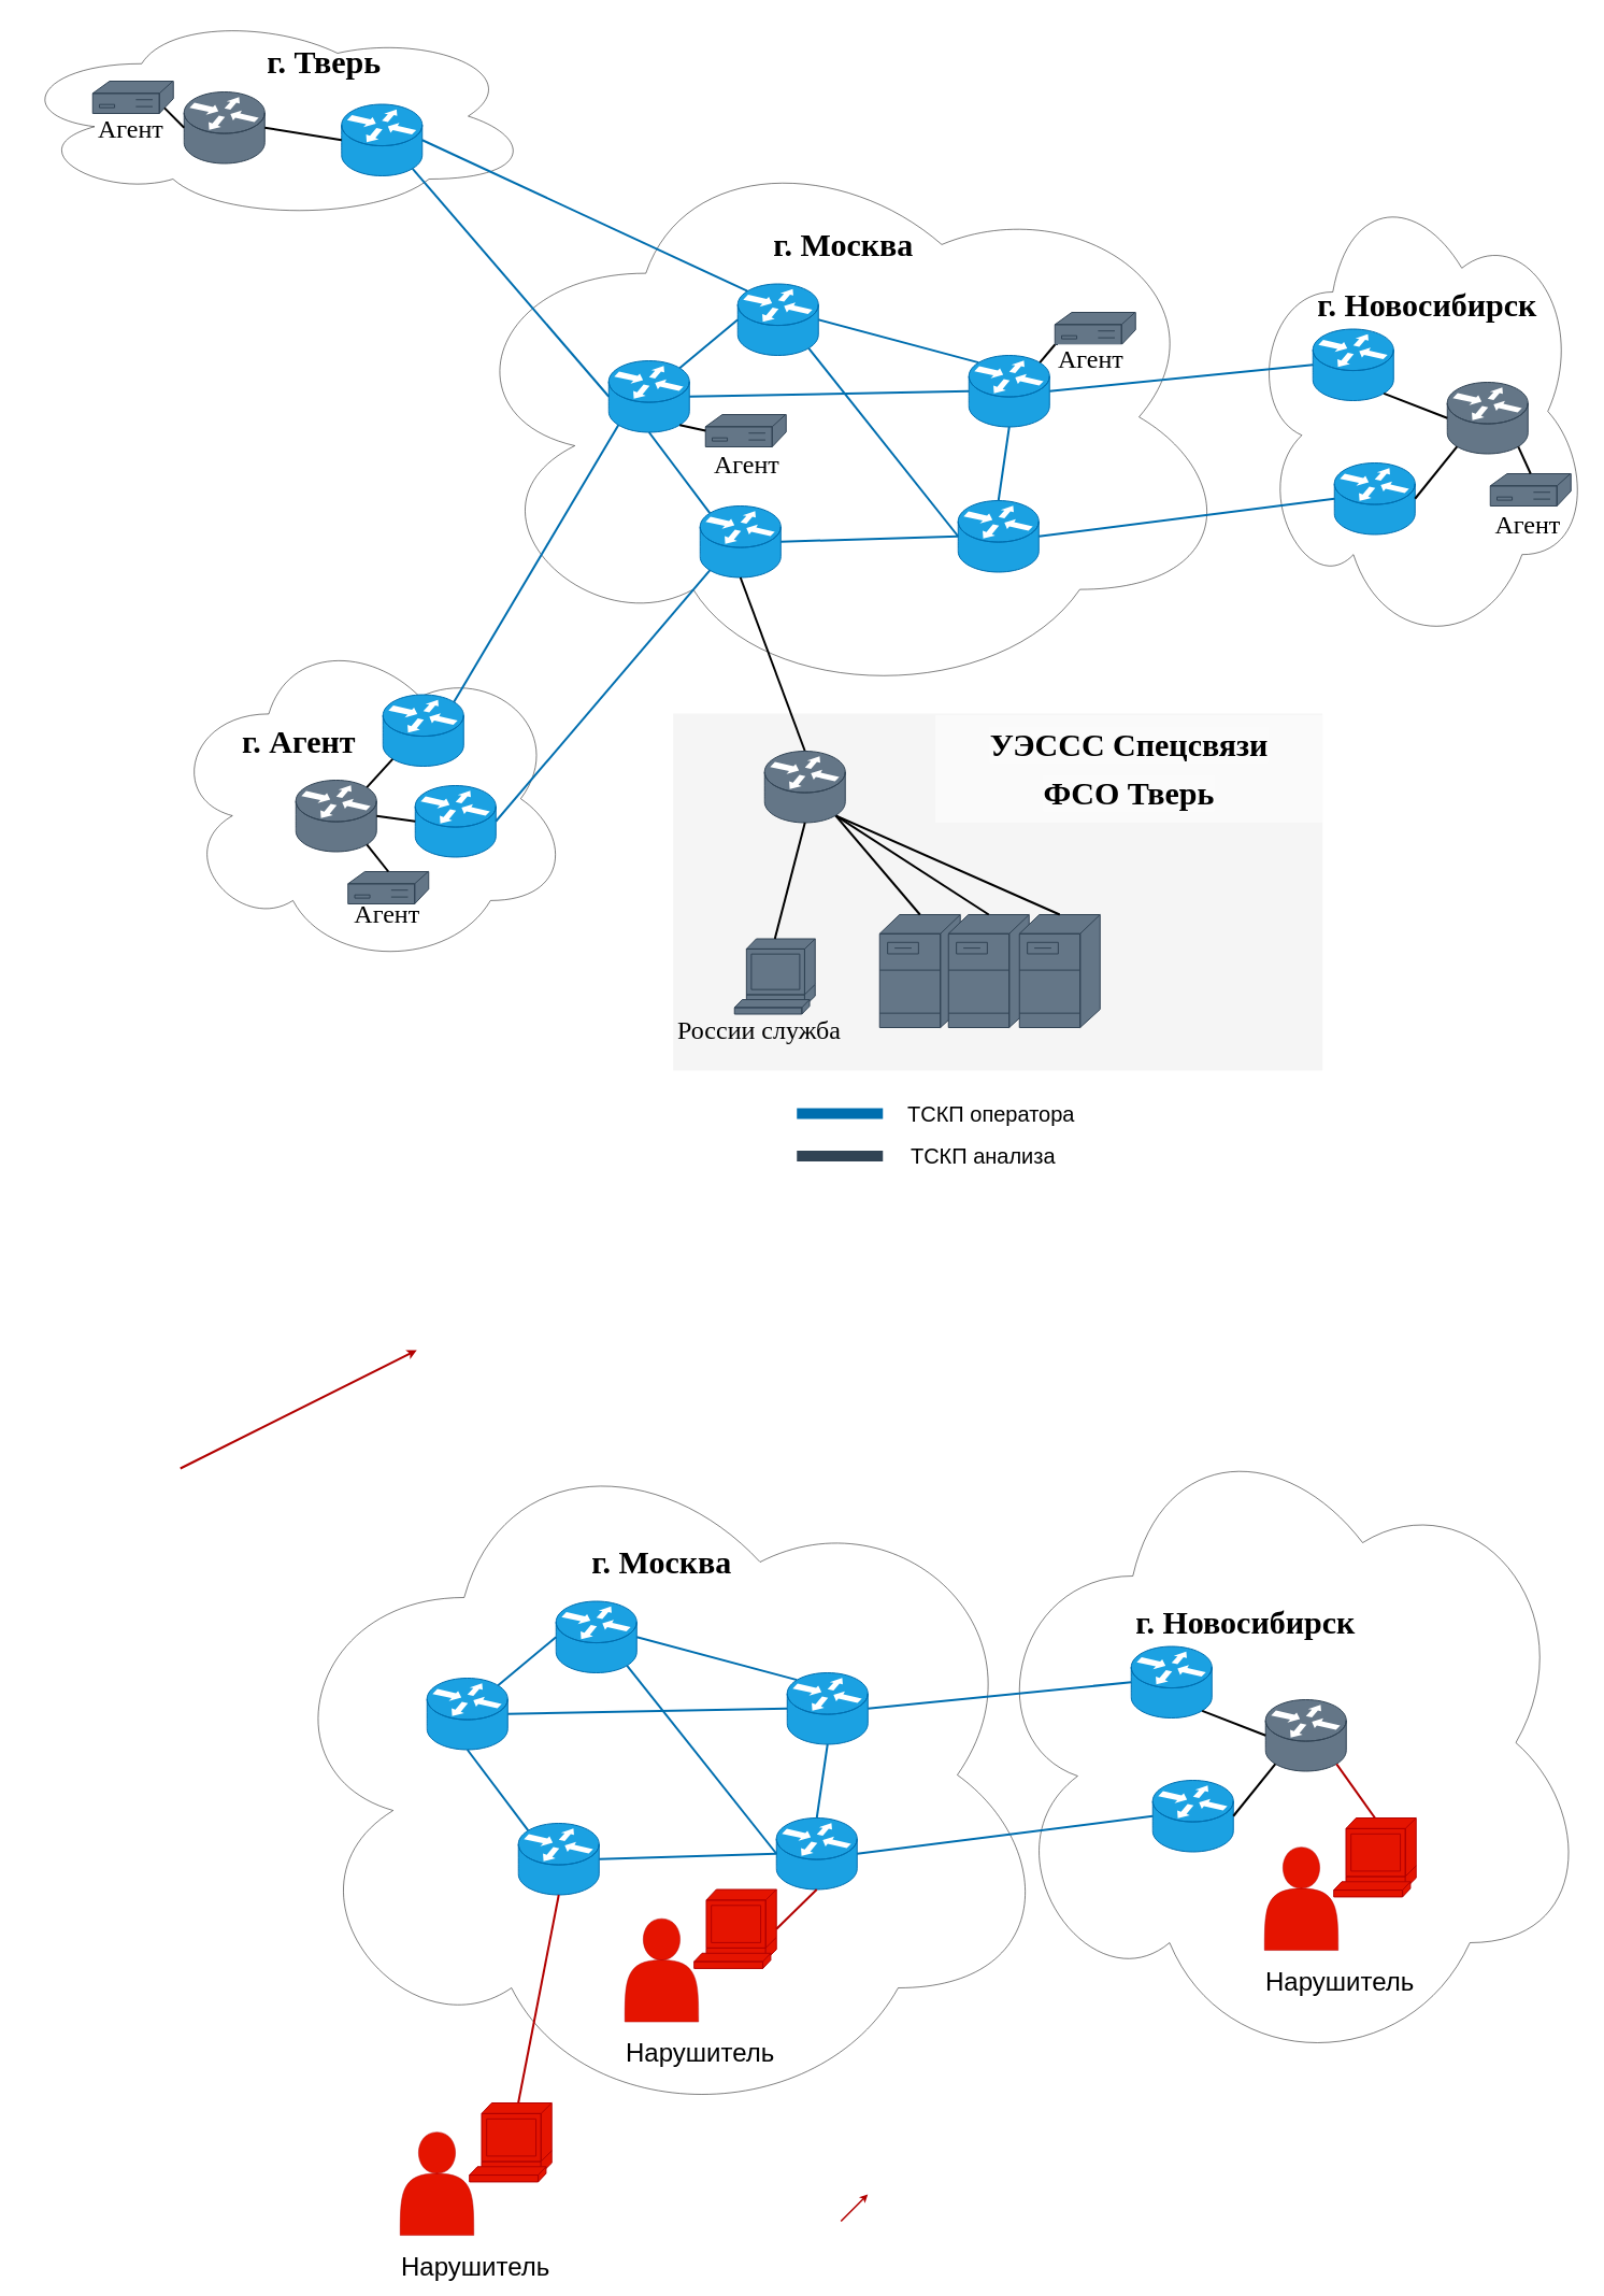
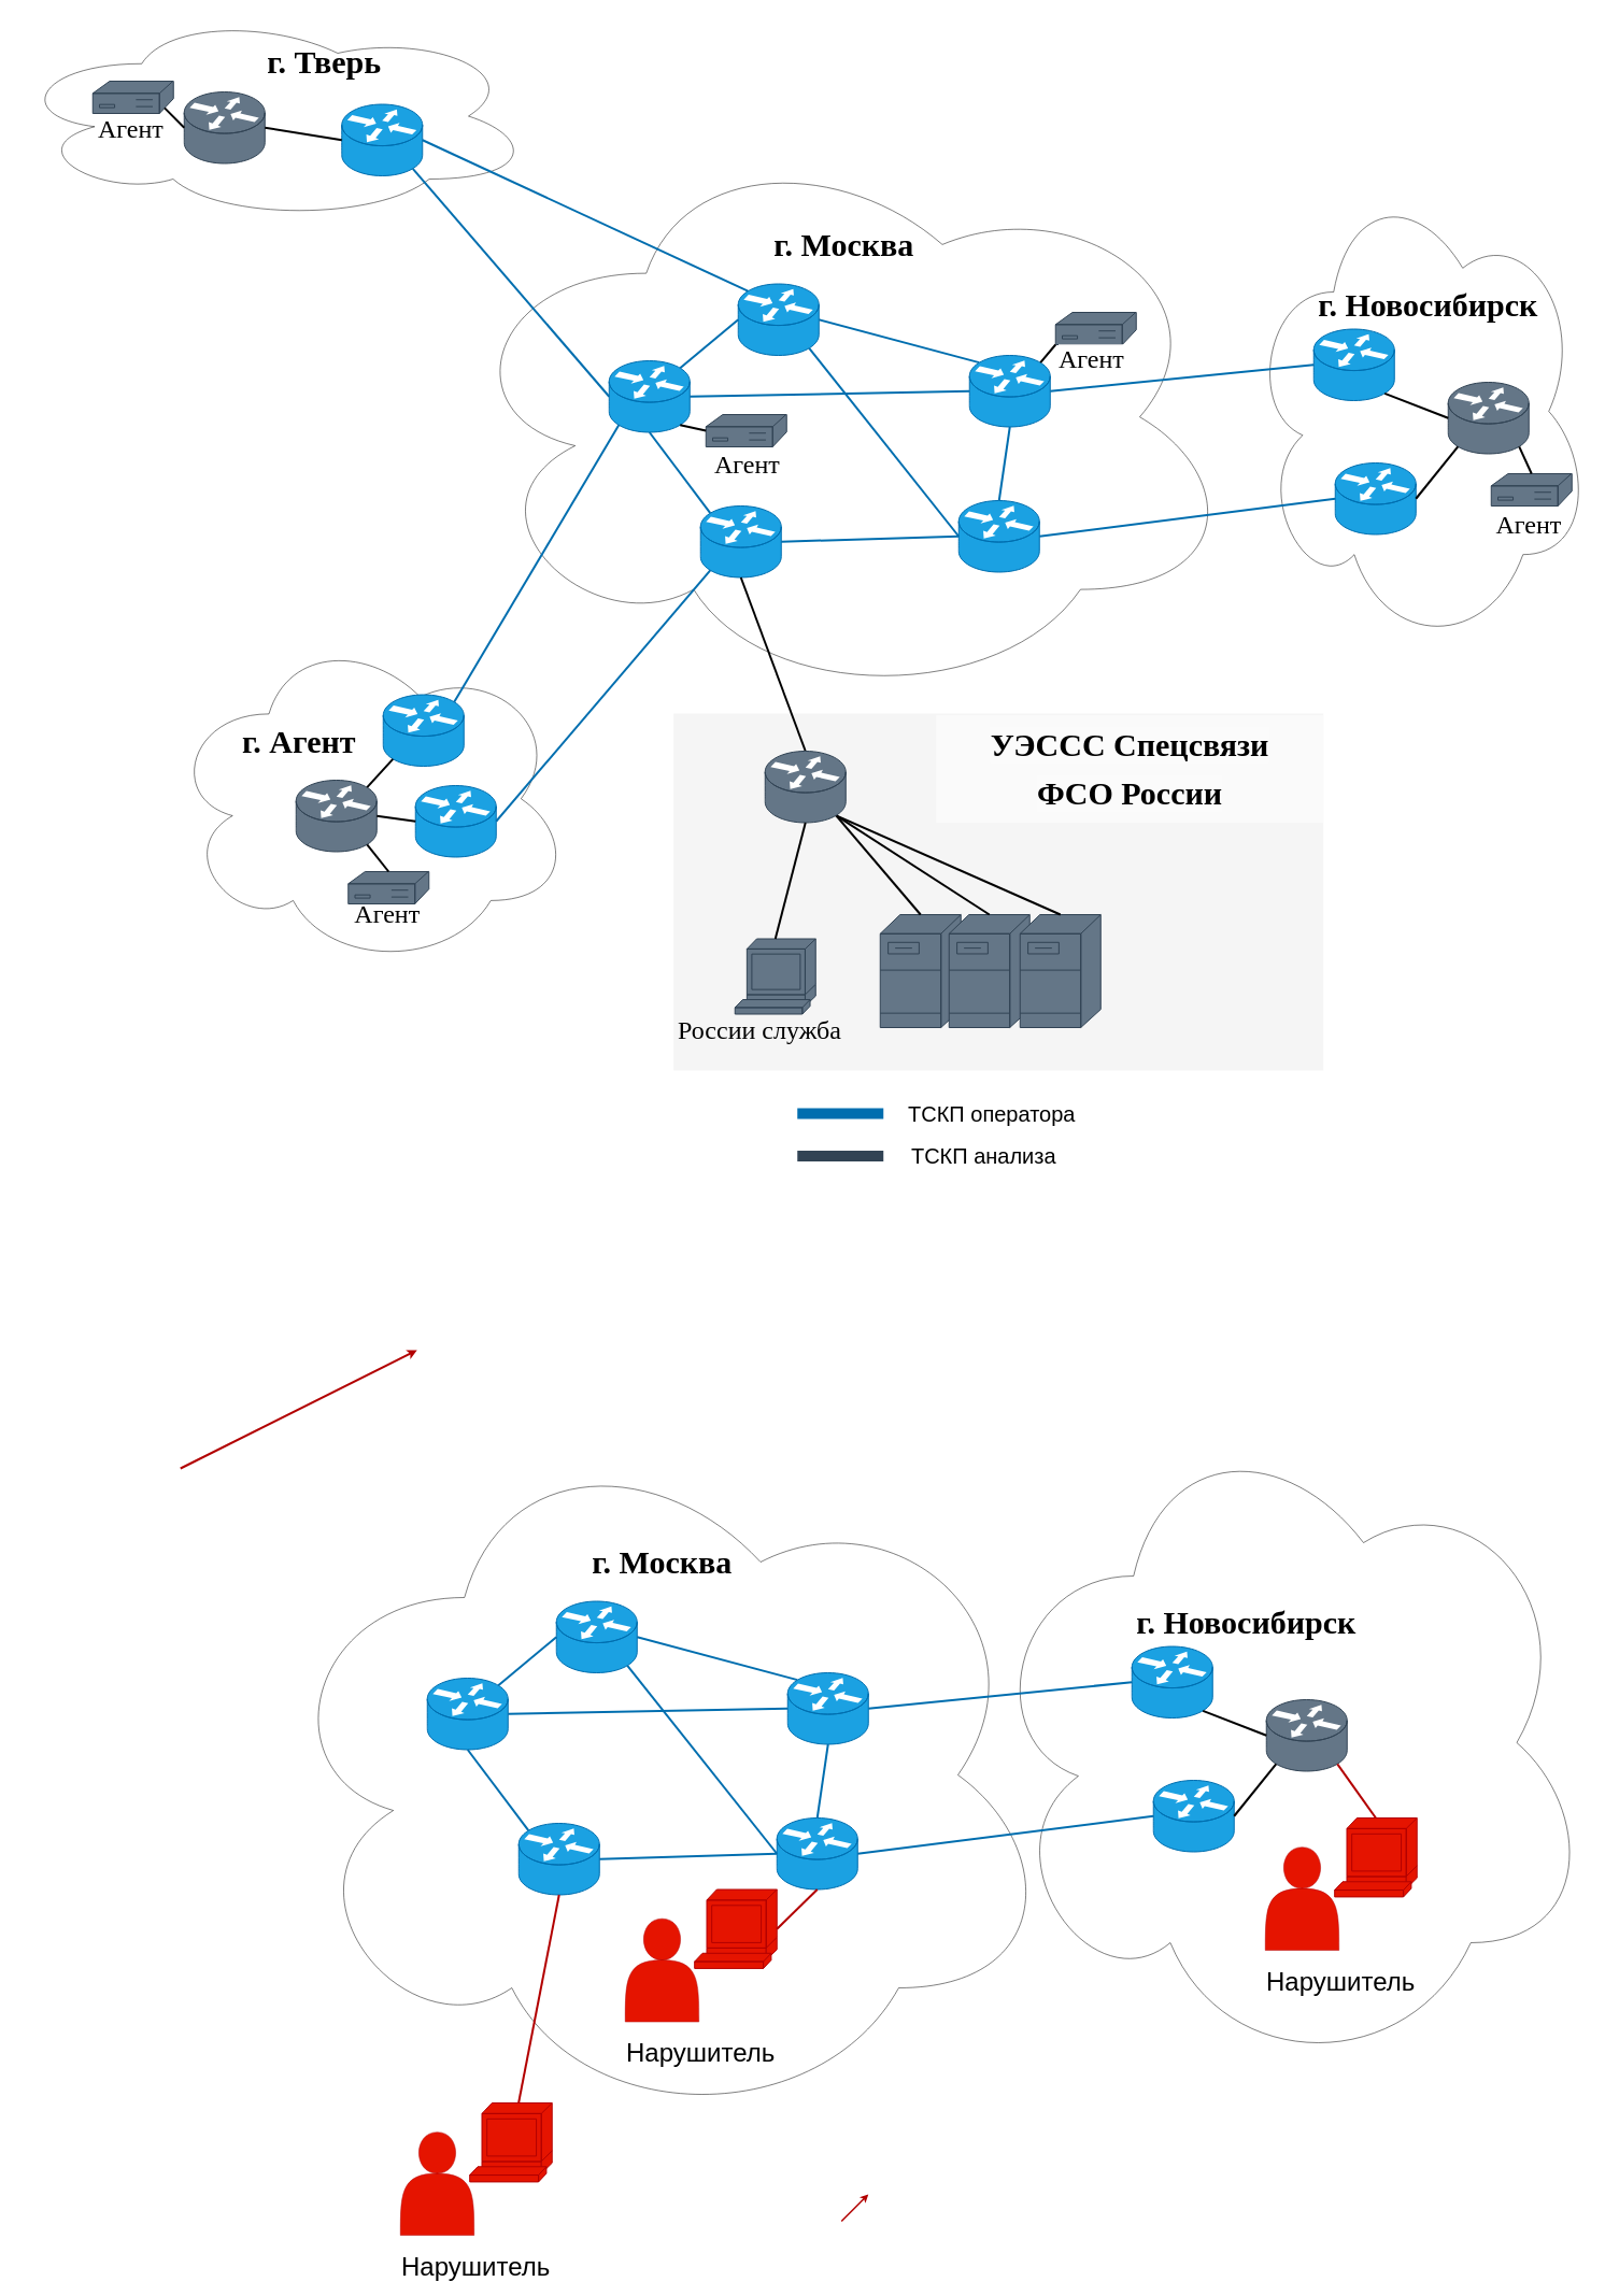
- <mxCell id="20" value="&lt;p style=&quot;line-height: 150%; font-size: 60px;&quot;&gt;&lt;br&gt;&lt;span style=&quot;forced-color-adjust: none; color: rgb(0, 0, 0); font-style: normal; font-variant-ligatures: normal; font-variant-caps: normal; letter-spacing: normal; orphans: 2; text-align: center; text-indent: 0px; text-transform: none; widows: 2; word-spacing: 0px; -webkit-text-stroke-width: 0px; background-color: rgb(251, 251, 251); text-decoration-thickness: initial; text-decoration-style: initial; text-decoration-color: initial; font-family: Verdana; font-weight: 700; white-space: normal;&quot;&gt;УЭССС Спецсвязи&lt;/span&gt;&lt;br style=&quot;forced-color-adjust: none; color: rgb(0, 0, 0); font-style: normal; font-variant-ligatures: normal; font-variant-caps: normal; letter-spacing: normal; orphans: 2; text-align: center; text-indent: 0px; text-transform: none; widows: 2; word-spacing: 0px; -webkit-text-stroke-width: 0px; background-color: rgb(251, 251, 251); text-decoration-thickness: initial; text-decoration-style: initial; text-decoration-color: initial; font-family: Verdana; font-weight: 700; white-space: normal;&quot;&gt;&lt;span style=&quot;forced-color-adjust: none; color: rgb(0, 0, 0); font-style: normal; font-variant-ligatures: normal; font-variant-caps: normal; letter-spacing: normal; orphans: 2; text-align: center; text-indent: 0px; text-transform: none; widows: 2; word-spacing: 0px; -webkit-text-stroke-width: 0px; background-color: rgb(251, 251, 251); text-decoration-thickness: initial; text-decoration-style: initial; text-decoration-color: initial; font-family: Verdana; font-weight: 700; white-space: normal;&quot;&gt;ФСО Тверь&lt;/span&gt;&lt;br&gt;&lt;br&gt;&lt;/p&gt;" style="rounded=0;whiteSpace=wrap;html=1;opacity=50;strokeColor=none;" parent="1" vertex="1"><mxGeometry x="1740" y="1329" width="720" height="200" as="geometry" /></mxCell>
+ <mxCell id="20" value="&lt;p style=&quot;line-height: 150%; font-size: 60px;&quot;&gt;&lt;br&gt;&lt;span style=&quot;forced-color-adjust: none; color: rgb(0, 0, 0); font-style: normal; font-variant-ligatures: normal; font-variant-caps: normal; letter-spacing: normal; orphans: 2; text-align: center; text-indent: 0px; text-transform: none; widows: 2; word-spacing: 0px; -webkit-text-stroke-width: 0px; background-color: rgb(251, 251, 251); text-decoration-thickness: initial; text-decoration-style: initial; text-decoration-color: initial; font-family: Verdana; font-weight: 700; white-space: normal;&quot;&gt;УЭССС Спецсвязи&lt;/span&gt;&lt;br style=&quot;forced-color-adjust: none; color: rgb(0, 0, 0); font-style: normal; font-variant-ligatures: normal; font-variant-caps: normal; letter-spacing: normal; orphans: 2; text-align: center; text-indent: 0px; text-transform: none; widows: 2; word-spacing: 0px; -webkit-text-stroke-width: 0px; background-color: rgb(251, 251, 251); text-decoration-thickness: initial; text-decoration-style: initial; text-decoration-color: initial; font-family: Verdana; font-weight: 700; white-space: normal;&quot;&gt;&lt;span style=&quot;forced-color-adjust: none; color: rgb(0, 0, 0); font-style: normal; font-variant-ligatures: normal; font-variant-caps: normal; letter-spacing: normal; orphans: 2; text-align: center; text-indent: 0px; text-transform: none; widows: 2; word-spacing: 0px; -webkit-text-stroke-width: 0px; background-color: rgb(251, 251, 251); text-decoration-thickness: initial; text-decoration-style: initial; text-decoration-color: initial; font-family: Verdana; font-weight: 700; white-space: normal;&quot;&gt;ФСО России&lt;/span&gt;&lt;br&gt;&lt;br&gt;&lt;/p&gt;" style="rounded=0;whiteSpace=wrap;html=1;opacity=50;strokeColor=none;" parent="1" vertex="1"><mxGeometry x="1740" y="1329" width="720" height="200" as="geometry" /></mxCell>
